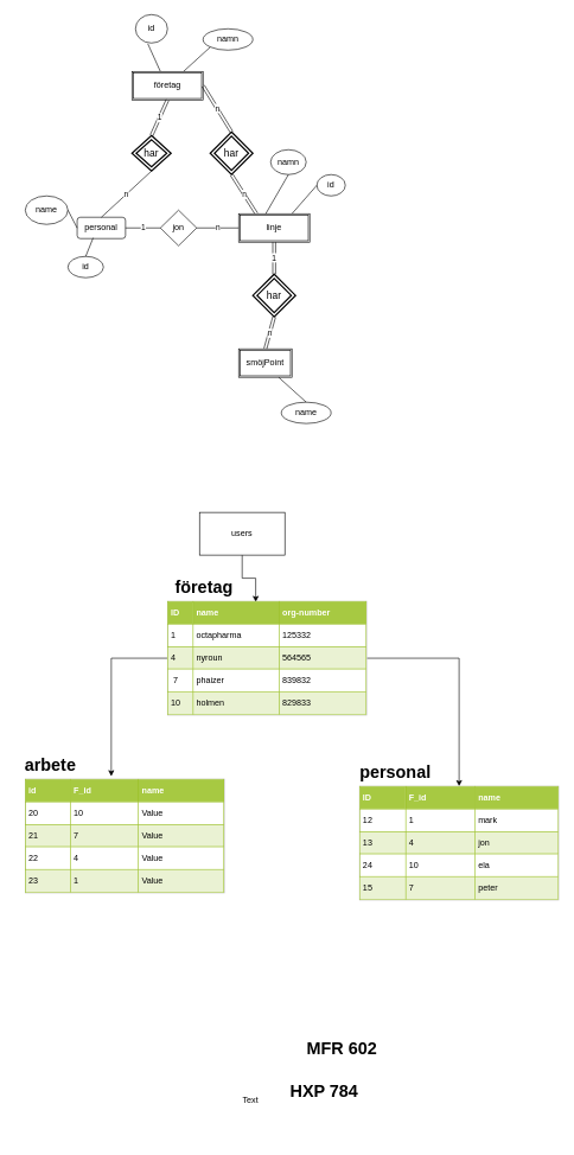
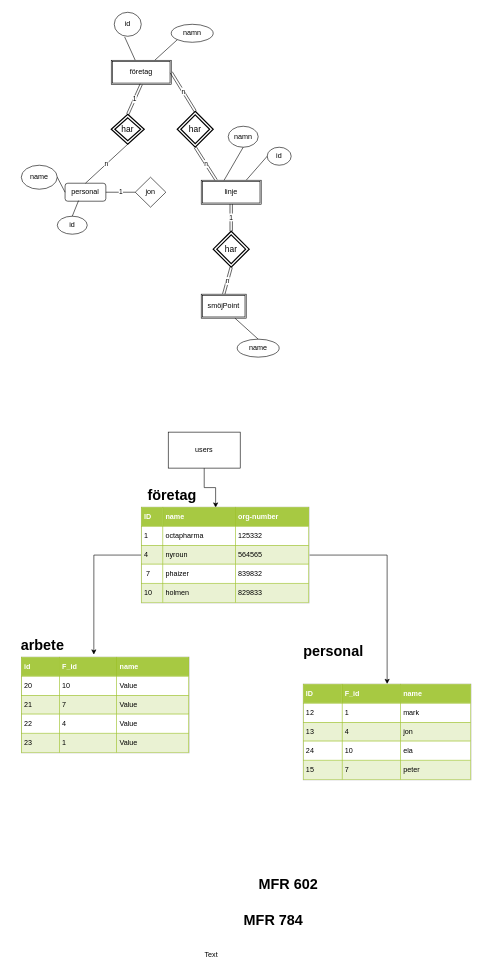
- <mxCell id="31" value="n" style="endArrow=none;html=1;entryX=0;entryY=0.5;entryDx=0;entryDy=0;exitX=1;exitY=0.5;exitDx=0;exitDy=0;" edge="1" parent="1" source="29" target="22"><mxGeometry width="50" height="50" relative="1" as="geometry"><mxPoint x="35" y="665" as="sourcePoint" /><mxPoint x="85" y="615" as="targetPoint" /></mxGeometry></mxCell>
- <mxCell id="37" value="&lt;table border=&quot;1&quot; width=&quot;100%&quot; cellpadding=&quot;4&quot; style=&quot;width: 100% ; height: 100% ; border-collapse: collapse&quot;&gt;&lt;tbody&gt;&lt;tr style=&quot;background-color: #a7c942 ; color: #ffffff ; border: 1px solid #98bf21&quot;&gt;&lt;th align=&quot;left&quot;&gt;ID&lt;/th&gt;&lt;th align=&quot;left&quot;&gt;F_id&lt;/th&gt;&lt;th align=&quot;left&quot;&gt;name&lt;/th&gt;&lt;/tr&gt;&lt;tr style=&quot;border: 1px solid #98bf21&quot;&gt;&lt;td&gt;12&lt;/td&gt;&lt;td&gt;1&lt;/td&gt;&lt;td&gt;mark&lt;/td&gt;&lt;/tr&gt;&lt;tr style=&quot;background-color: #eaf2d3 ; border: 1px solid #98bf21&quot;&gt;&lt;td&gt;13&lt;/td&gt;&lt;td&gt;4&lt;/td&gt;&lt;td&gt;jon&lt;/td&gt;&lt;/tr&gt;&lt;tr style=&quot;border: 1px solid #98bf21&quot;&gt;&lt;td&gt;24&lt;/td&gt;&lt;td&gt;10&lt;/td&gt;&lt;td&gt;ela&lt;/td&gt;&lt;/tr&gt;&lt;tr style=&quot;background-color: #eaf2d3 ; border: 1px solid #98bf21&quot;&gt;&lt;td&gt;15&lt;/td&gt;&lt;td&gt;7&lt;/td&gt;&lt;td&gt;peter&lt;/td&gt;&lt;/tr&gt;&lt;/tbody&gt;&lt;/table&gt;" style="text;html=1;strokeColor=#c0c0c0;fillColor=#ffffff;overflow=fill;rounded=0;" vertex="1" parent="1"><mxGeometry x="505" y="1105" width="280" height="160" as="geometry" /></mxCell>
+ <mxCell id="37" value="&lt;table border=&quot;1&quot; width=&quot;100%&quot; cellpadding=&quot;4&quot; style=&quot;width: 100% ; height: 100% ; border-collapse: collapse&quot;&gt;&lt;tbody&gt;&lt;tr style=&quot;background-color: #a7c942 ; color: #ffffff ; border: 1px solid #98bf21&quot;&gt;&lt;th align=&quot;left&quot;&gt;ID&lt;/th&gt;&lt;th align=&quot;left&quot;&gt;F_id&lt;/th&gt;&lt;th align=&quot;left&quot;&gt;name&lt;/th&gt;&lt;/tr&gt;&lt;tr style=&quot;border: 1px solid #98bf21&quot;&gt;&lt;td&gt;12&lt;/td&gt;&lt;td&gt;1&lt;/td&gt;&lt;td&gt;mark&lt;/td&gt;&lt;/tr&gt;&lt;tr style=&quot;background-color: #eaf2d3 ; border: 1px solid #98bf21&quot;&gt;&lt;td&gt;13&lt;/td&gt;&lt;td&gt;4&lt;/td&gt;&lt;td&gt;jon&lt;/td&gt;&lt;/tr&gt;&lt;tr style=&quot;border: 1px solid #98bf21&quot;&gt;&lt;td&gt;24&lt;/td&gt;&lt;td&gt;10&lt;/td&gt;&lt;td&gt;ela&lt;/td&gt;&lt;/tr&gt;&lt;tr style=&quot;background-color: #eaf2d3 ; border: 1px solid #98bf21&quot;&gt;&lt;td&gt;15&lt;/td&gt;&lt;td&gt;7&lt;/td&gt;&lt;td&gt;peter&lt;/td&gt;&lt;/tr&gt;&lt;/tbody&gt;&lt;/table&gt;" style="text;html=1;strokeColor=#c0c0c0;fillColor=#ffffff;overflow=fill;rounded=0;" vertex="1" parent="1"><mxGeometry x="505" y="1140" width="280" height="160" as="geometry" /></mxCell>
- <mxCell id="43" value="HXP 784" style="text;strokeColor=none;fillColor=none;html=1;fontSize=24;fontStyle=1;verticalAlign=middle;align=center;" vertex="1" parent="1"><mxGeometry x="405" y="1515" width="100" height="40" as="geometry" /></mxCell>
+ <mxCell id="43" value="MFR 784" style="text;strokeColor=none;fillColor=none;html=1;fontSize=24;fontStyle=1;verticalAlign=middle;align=center;" vertex="1" parent="1"><mxGeometry x="405" y="1515" width="100" height="40" as="geometry" /></mxCell>
- <mxCell id="44" value="Text" style="text;html=1;resizable=0;points=[];autosize=1;align=left;verticalAlign=top;spacingTop=-4;" vertex="1" parent="1"><mxGeometry x="339" y="1537" width="40" height="20" as="geometry" /></mxCell>
+ <mxCell id="44" value="Text" style="text;html=1;resizable=0;points=[];autosize=1;align=left;verticalAlign=top;spacingTop=-4;" vertex="1" parent="1"><mxGeometry x="339" y="1582" width="40" height="20" as="geometry" /></mxCell>
